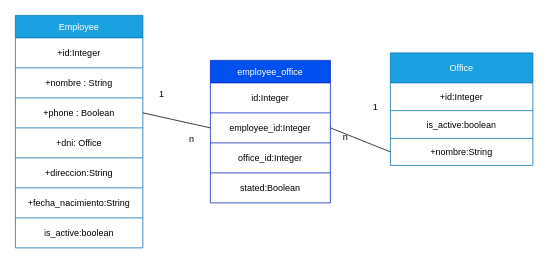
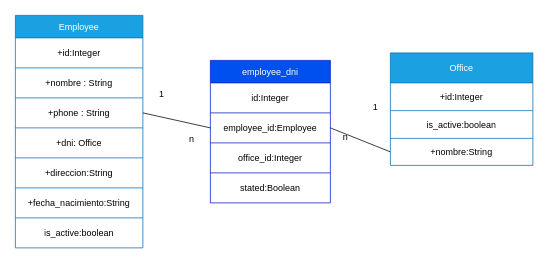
- <mxCell id="24" value="employee_office" style="shape=table;startSize=30;container=1;collapsible=0;childLayout=tableLayout;fillColor=#0050ef;fontColor=#ffffff;strokeColor=#001DBC;" vertex="1" parent="1"><mxGeometry x="280" y="80" width="160" height="190" as="geometry" /></mxCell>
+ <mxCell id="24" value="employee_dni" style="shape=table;startSize=30;container=1;collapsible=0;childLayout=tableLayout;fillColor=#0050ef;fontColor=#ffffff;strokeColor=#001DBC;" vertex="1" parent="1"><mxGeometry x="280" y="80" width="160" height="190" as="geometry" /></mxCell>
- <mxCell id="8" value="+phone : Boolean" style="shape=partialRectangle;html=1;whiteSpace=wrap;connectable=0;strokeColor=inherit;overflow=hidden;fillColor=none;top=0;left=0;bottom=0;right=0;pointerEvents=1;" vertex="1" parent="7"><mxGeometry width="170" height="40" as="geometry"><mxRectangle width="170" height="40" as="alternateBounds" /></mxGeometry></mxCell>
+ <mxCell id="8" value="+phone : String" style="shape=partialRectangle;html=1;whiteSpace=wrap;connectable=0;strokeColor=inherit;overflow=hidden;fillColor=none;top=0;left=0;bottom=0;right=0;pointerEvents=1;" vertex="1" parent="7"><mxGeometry width="170" height="40" as="geometry"><mxRectangle width="170" height="40" as="alternateBounds" /></mxGeometry></mxCell>
- <mxCell id="28" value="employee_id:Integer" style="shape=partialRectangle;html=1;whiteSpace=wrap;connectable=0;strokeColor=inherit;overflow=hidden;fillColor=none;top=0;left=0;bottom=0;right=0;pointerEvents=1;" vertex="1" parent="27"><mxGeometry width="160" height="40" as="geometry"><mxRectangle width="160" height="40" as="alternateBounds" /></mxGeometry></mxCell>
+ <mxCell id="28" value="employee_id:Employee" style="shape=partialRectangle;html=1;whiteSpace=wrap;connectable=0;strokeColor=inherit;overflow=hidden;fillColor=none;top=0;left=0;bottom=0;right=0;pointerEvents=1;" vertex="1" parent="27"><mxGeometry width="160" height="40" as="geometry"><mxRectangle width="160" height="40" as="alternateBounds" /></mxGeometry></mxCell>
